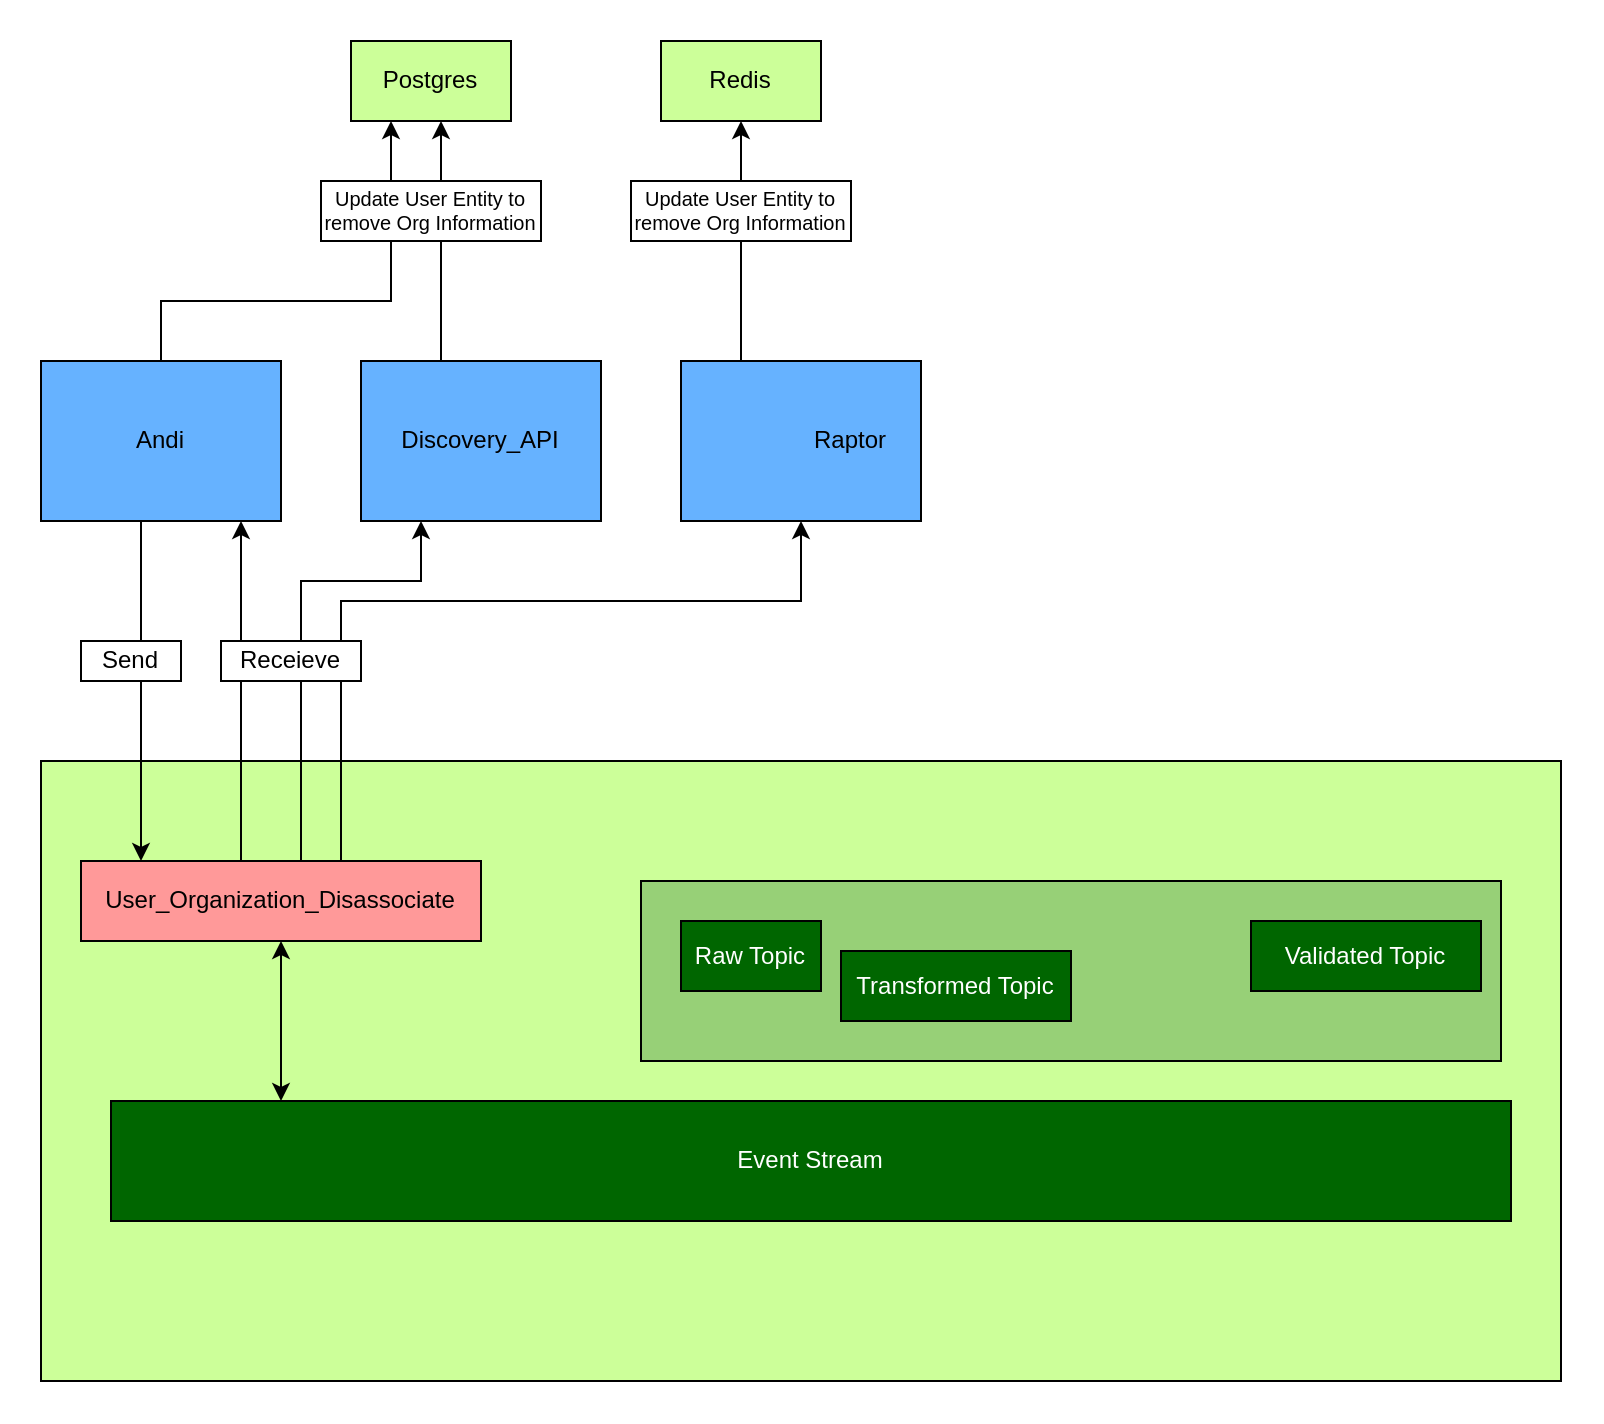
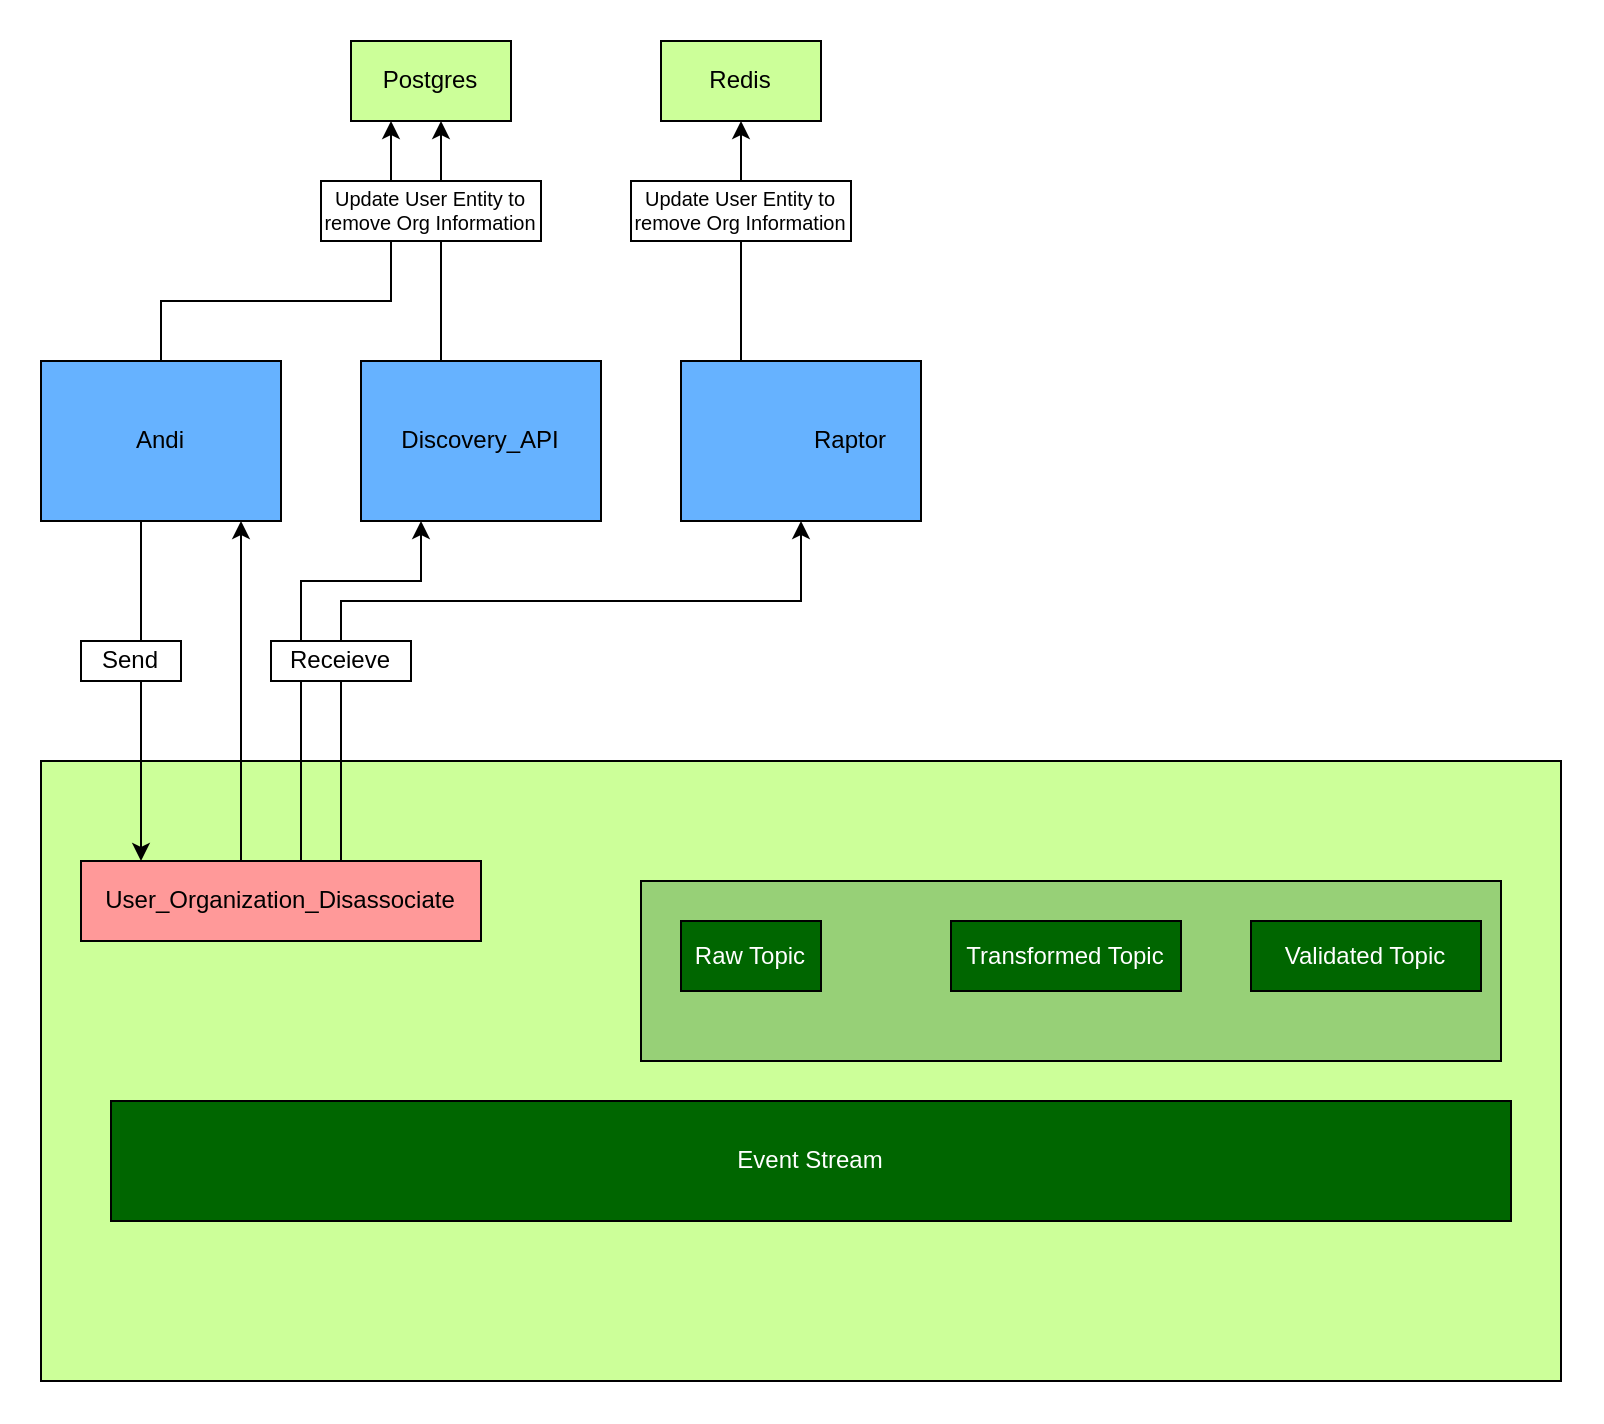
- <mxCell id="23" value="Receieve" style="rounded=0;whiteSpace=wrap;html=1;" parent="1" vertex="1"><mxGeometry x="110" y="320" width="70" height="20" as="geometry" /></mxCell>
+ <mxCell id="23" value="Receieve" style="rounded=0;whiteSpace=wrap;html=1;" parent="1" vertex="1"><mxGeometry x="135" y="320" width="70" height="20" as="geometry" /></mxCell>
- <mxCell id="14" value="&lt;font color=&quot;#ffffff&quot;&gt;Transformed Topic&lt;/font&gt;" style="rounded=0;whiteSpace=wrap;html=1;fillColor=#006600;" parent="11" vertex="1"><mxGeometry x="100" y="35" width="115" height="35" as="geometry" /></mxCell>
+ <mxCell id="14" value="&lt;font color=&quot;#ffffff&quot;&gt;Transformed Topic&lt;/font&gt;" style="rounded=0;whiteSpace=wrap;html=1;fillColor=#006600;" parent="11" vertex="1"><mxGeometry x="155" y="20" width="115" height="35" as="geometry" /></mxCell>
- <mxCell id="17" style="edgeStyle=orthogonalEdgeStyle;rounded=0;orthogonalLoop=1;jettySize=auto;html=1;startArrow=classic;startFill=1;" parent="1" source="20" target="10" edge="1"><mxGeometry relative="1" as="geometry"><Array as="points"><mxPoint x="100" y="550" /><mxPoint x="100" y="550" /></Array></mxGeometry></mxCell>
